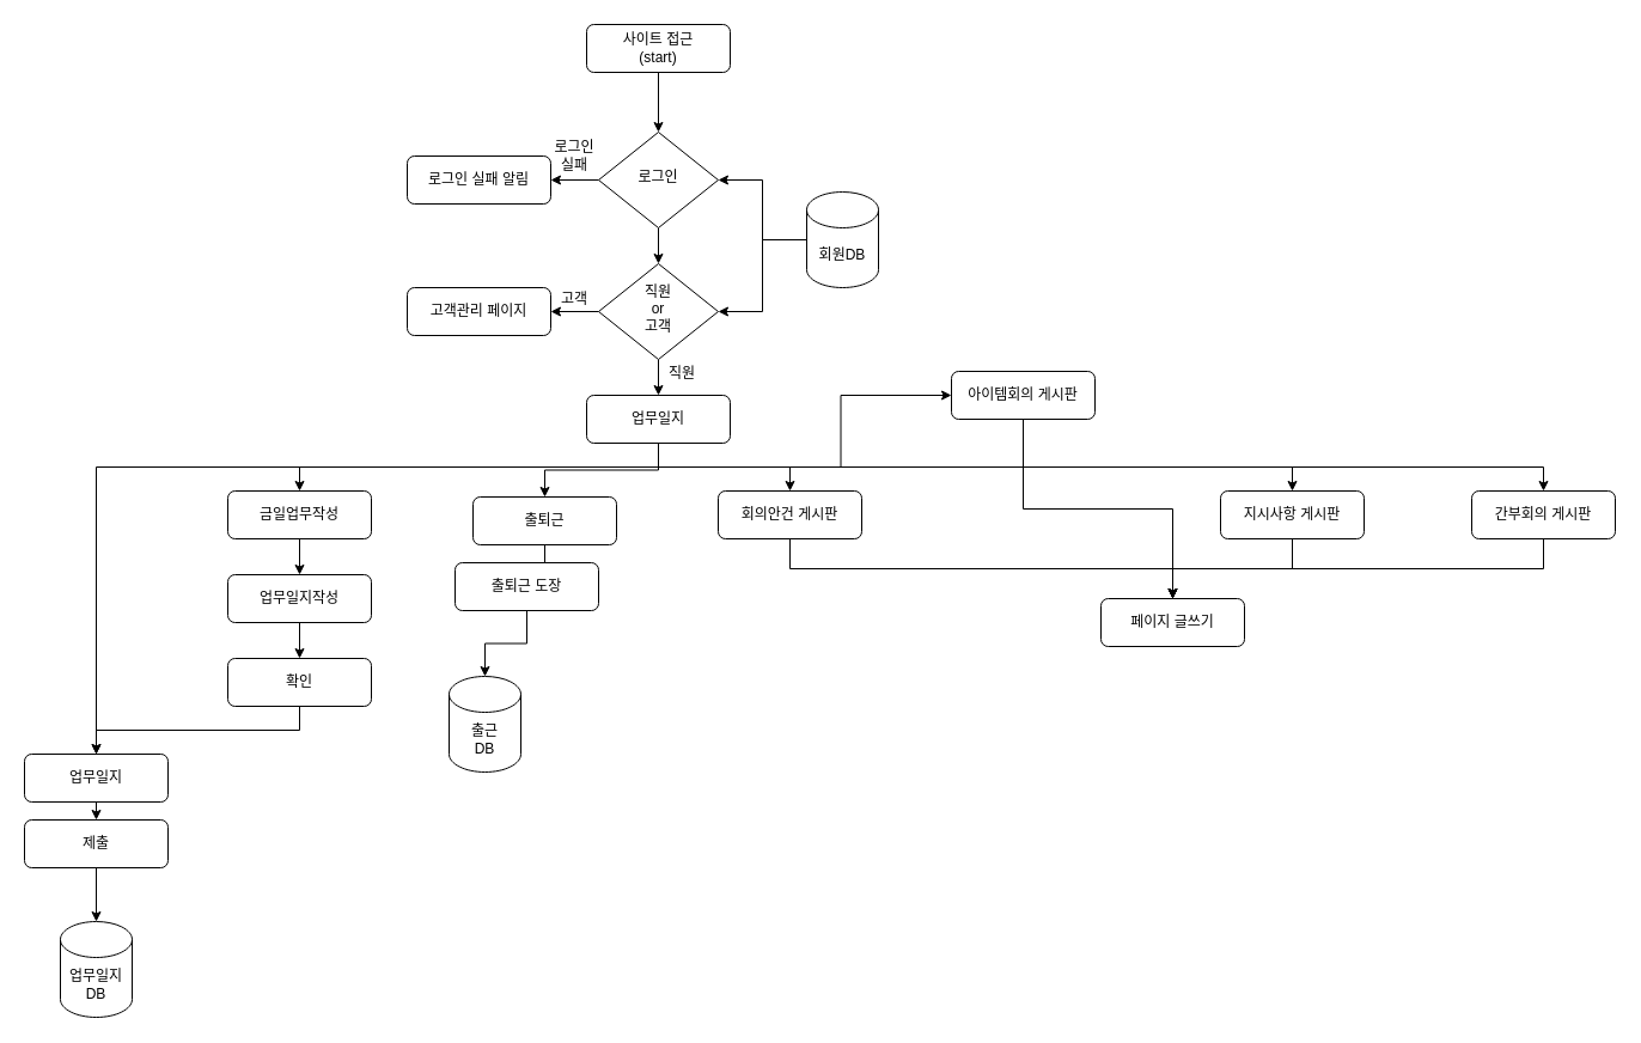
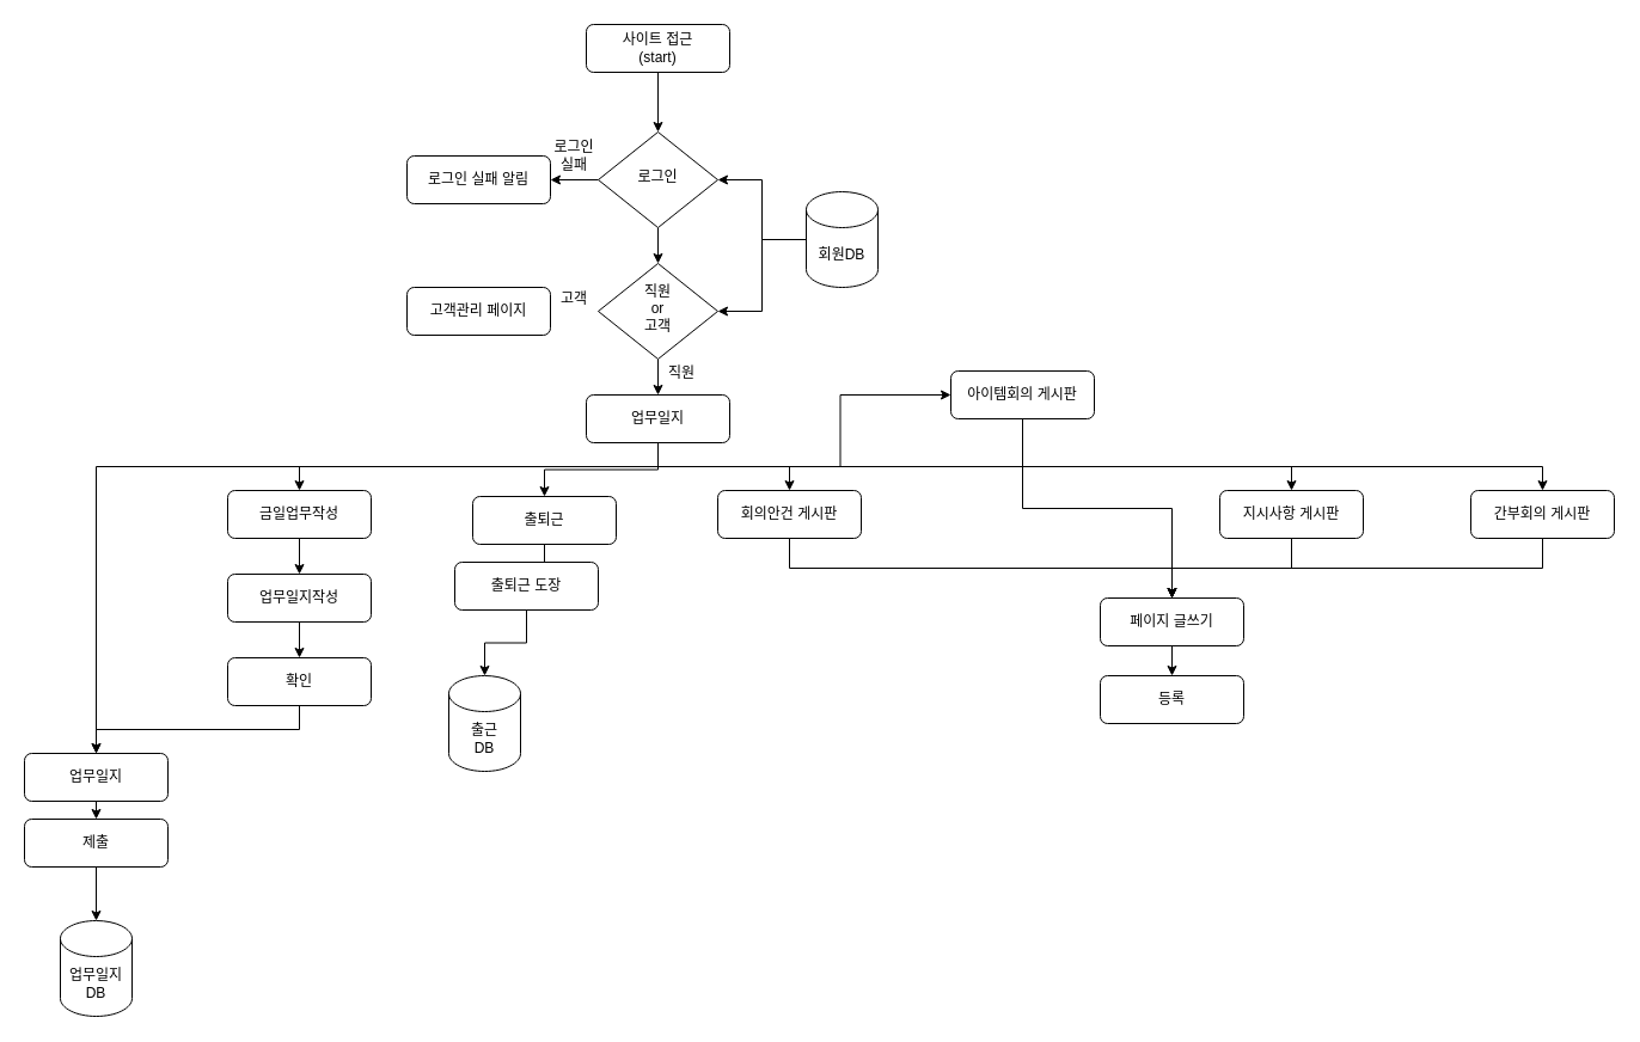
- <mxCell id="13" style="edgeStyle=orthogonalEdgeStyle;rounded=0;orthogonalLoop=1;jettySize=auto;html=1;exitX=0;exitY=0.5;exitDx=0;exitDy=0;" edge="1" parent="1" source="14" target="24"><mxGeometry relative="1" as="geometry"><mxPoint x="480" y="260" as="targetPoint" /></mxGeometry></mxCell>
+ <mxCell id="50" style="edgeStyle=orthogonalEdgeStyle;rounded=0;orthogonalLoop=1;jettySize=auto;html=1;exitX=0.5;exitY=1;exitDx=0;exitDy=0;" edge="1" parent="1" source="51" target="52"><mxGeometry relative="1" as="geometry" /></mxCell>
+ <mxCell id="52" value="등록" style="rounded=1;whiteSpace=wrap;html=1;fontSize=12;glass=0;strokeWidth=1;shadow=0;" vertex="1" parent="1"><mxGeometry x="920" y="565" width="120" height="40" as="geometry" /></mxCell>
